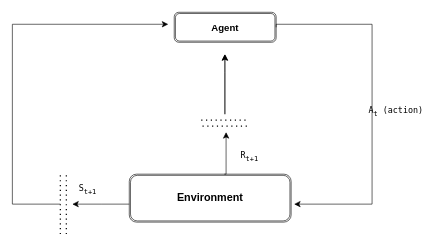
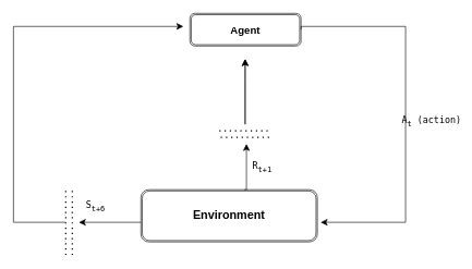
- <mxCell id="15" value="&lt;pre&gt;&lt;font&gt;&lt;span style=&quot;font-size: 14px;&quot;&gt;R&lt;sub&gt;t+1&lt;/sub&gt;&lt;/span&gt;&lt;span style=&quot;font-size: 14px;&quot;&gt; &lt;/span&gt;&lt;/font&gt;&lt;/pre&gt;" style="text;html=1;align=center;verticalAlign=middle;whiteSpace=wrap;rounded=0;" vertex="1" parent="1"><mxGeometry x="380" y="245" width="80" height="30" as="geometry" /></mxCell>
+ <mxCell id="15" value="&lt;pre&gt;&lt;font&gt;&lt;span style=&quot;font-size: 14px;&quot;&gt;R&lt;sub&gt;t+1&lt;/sub&gt;&lt;/span&gt;&lt;span style=&quot;font-size: 14px;&quot;&gt; &lt;/span&gt;&lt;/font&gt;&lt;/pre&gt;" style="text;html=1;align=center;verticalAlign=middle;whiteSpace=wrap;rounded=0;" vertex="1" parent="1"><mxGeometry x="365" y="240" width="80" height="30" as="geometry" /></mxCell>
- <mxCell id="16" value="&lt;pre&gt;&lt;font&gt;&lt;span style=&quot;font-size: 14px;&quot;&gt;S&lt;sub&gt;t+1&lt;/sub&gt;&lt;/span&gt;&lt;span style=&quot;font-size: 14px;&quot;&gt; &lt;/span&gt;&lt;/font&gt;&lt;/pre&gt;" style="text;html=1;align=center;verticalAlign=middle;whiteSpace=wrap;rounded=0;" vertex="1" parent="1"><mxGeometry x="110" y="300" width="80" height="30" as="geometry" /></mxCell>
+ <mxCell id="16" value="&lt;pre&gt;&lt;font&gt;&lt;span style=&quot;font-size: 14px;&quot;&gt;S&lt;sub&gt;t+6&lt;/sub&gt;&lt;/span&gt;&lt;span style=&quot;font-size: 14px;&quot;&gt; &lt;/span&gt;&lt;/font&gt;&lt;/pre&gt;" style="text;html=1;align=center;verticalAlign=middle;whiteSpace=wrap;rounded=0;" vertex="1" parent="1"><mxGeometry x="110" y="300" width="80" height="30" as="geometry" /></mxCell>
